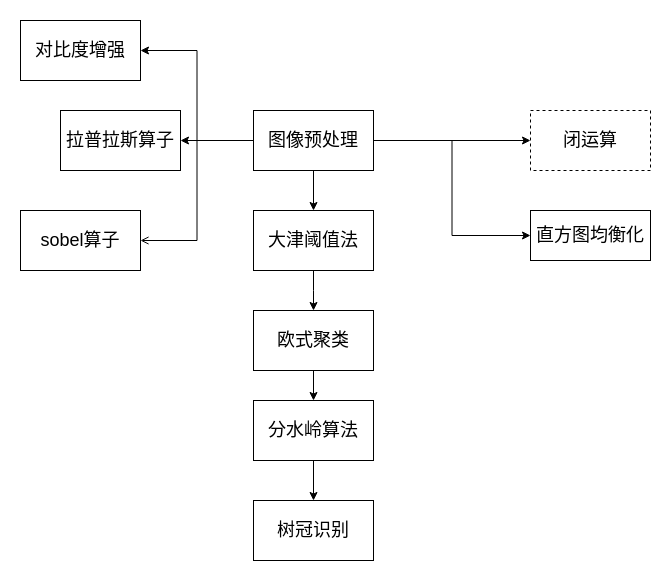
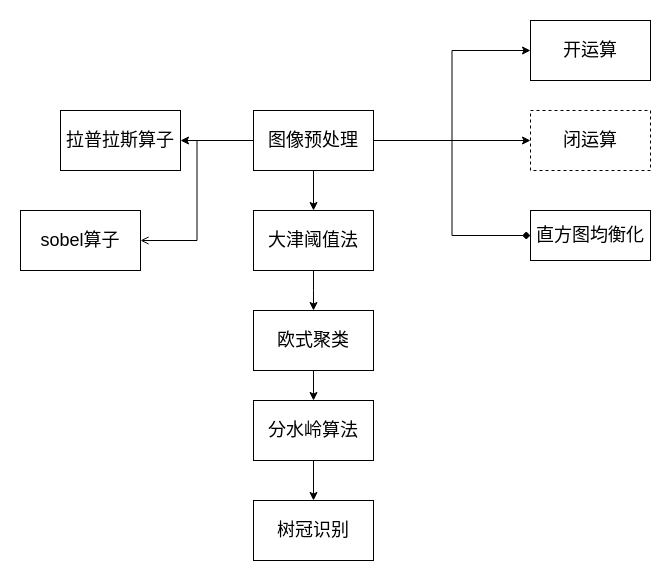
- <mxCell id="2" value="对比度增强" style="rounded=0;whiteSpace=wrap;html=1;fontSize=18;" vertex="1" parent="1"><mxGeometry x="20" y="20" width="120" height="60" as="geometry" /></mxCell>
+ <mxCell id="5" value="开运算" style="rounded=0;whiteSpace=wrap;html=1;fontSize=18;" vertex="1" parent="1"><mxGeometry x="530" y="20" width="120" height="60" as="geometry" /></mxCell>
+ <mxCell id="6" style="edgeStyle=orthogonalEdgeStyle;rounded=0;orthogonalLoop=1;jettySize=auto;html=1;entryX=0;entryY=0.5;entryDx=0;entryDy=0;fontSize=18;" edge="1" parent="1" source="13" target="5"><mxGeometry relative="1" as="geometry" /></mxCell>
- <mxCell id="10" style="edgeStyle=orthogonalEdgeStyle;rounded=0;orthogonalLoop=1;jettySize=auto;html=1;entryX=1;entryY=0.5;entryDx=0;entryDy=0;fontSize=18;" edge="1" parent="1" source="13" target="2"><mxGeometry relative="1" as="geometry" /></mxCell>
- <mxCell id="8" style="edgeStyle=orthogonalEdgeStyle;rounded=0;orthogonalLoop=1;jettySize=auto;html=1;entryX=0;entryY=0.5;entryDx=0;entryDy=0;fontSize=18;" edge="1" parent="1" source="13" target="15"><mxGeometry relative="1" as="geometry" /></mxCell>
+ <mxCell id="8" style="edgeStyle=orthogonalEdgeStyle;rounded=0;orthogonalLoop=1;jettySize=auto;html=1;entryX=0;entryY=0.5;entryDx=0;entryDy=0;fontSize=18;endArrow=diamond;" edge="1" parent="1" source="13" target="15"><mxGeometry relative="1" as="geometry" /></mxCell>
